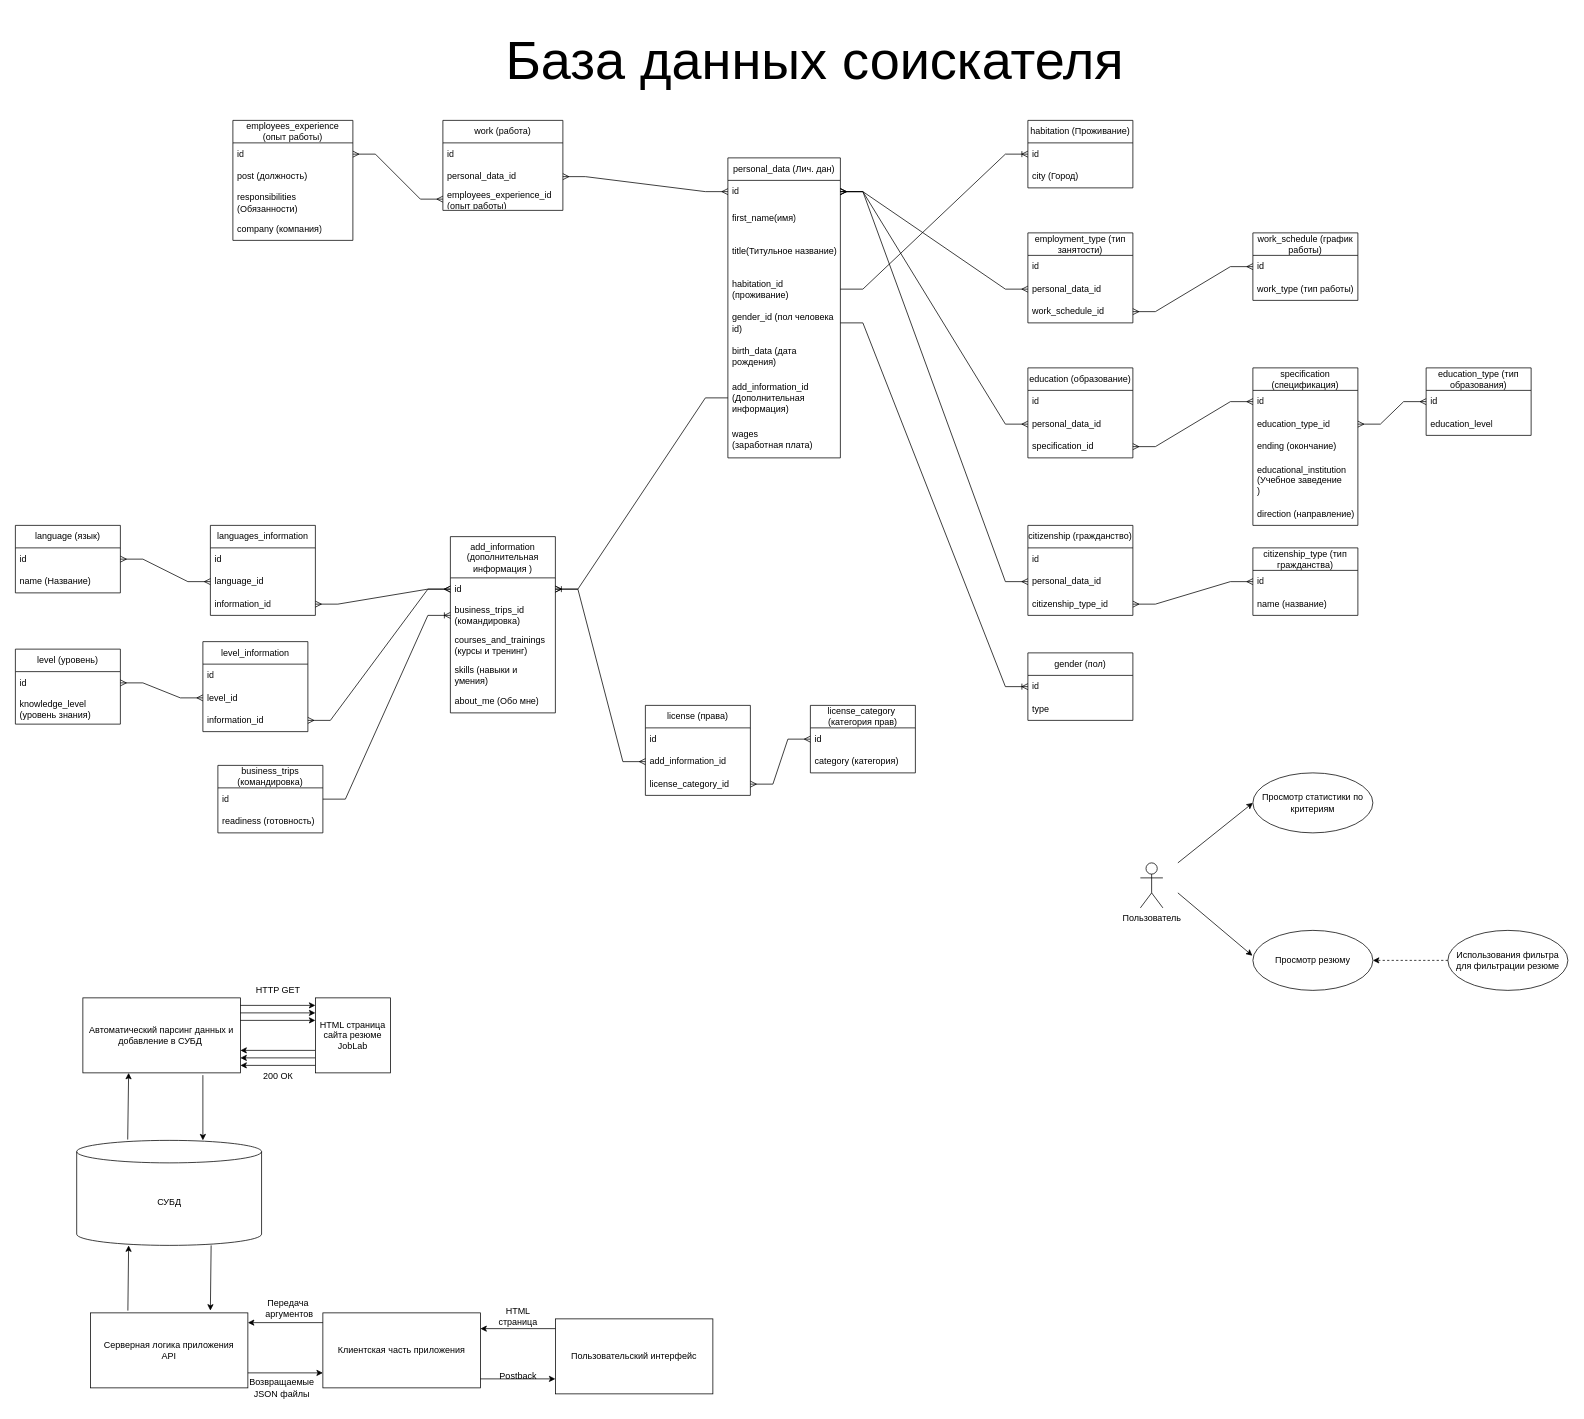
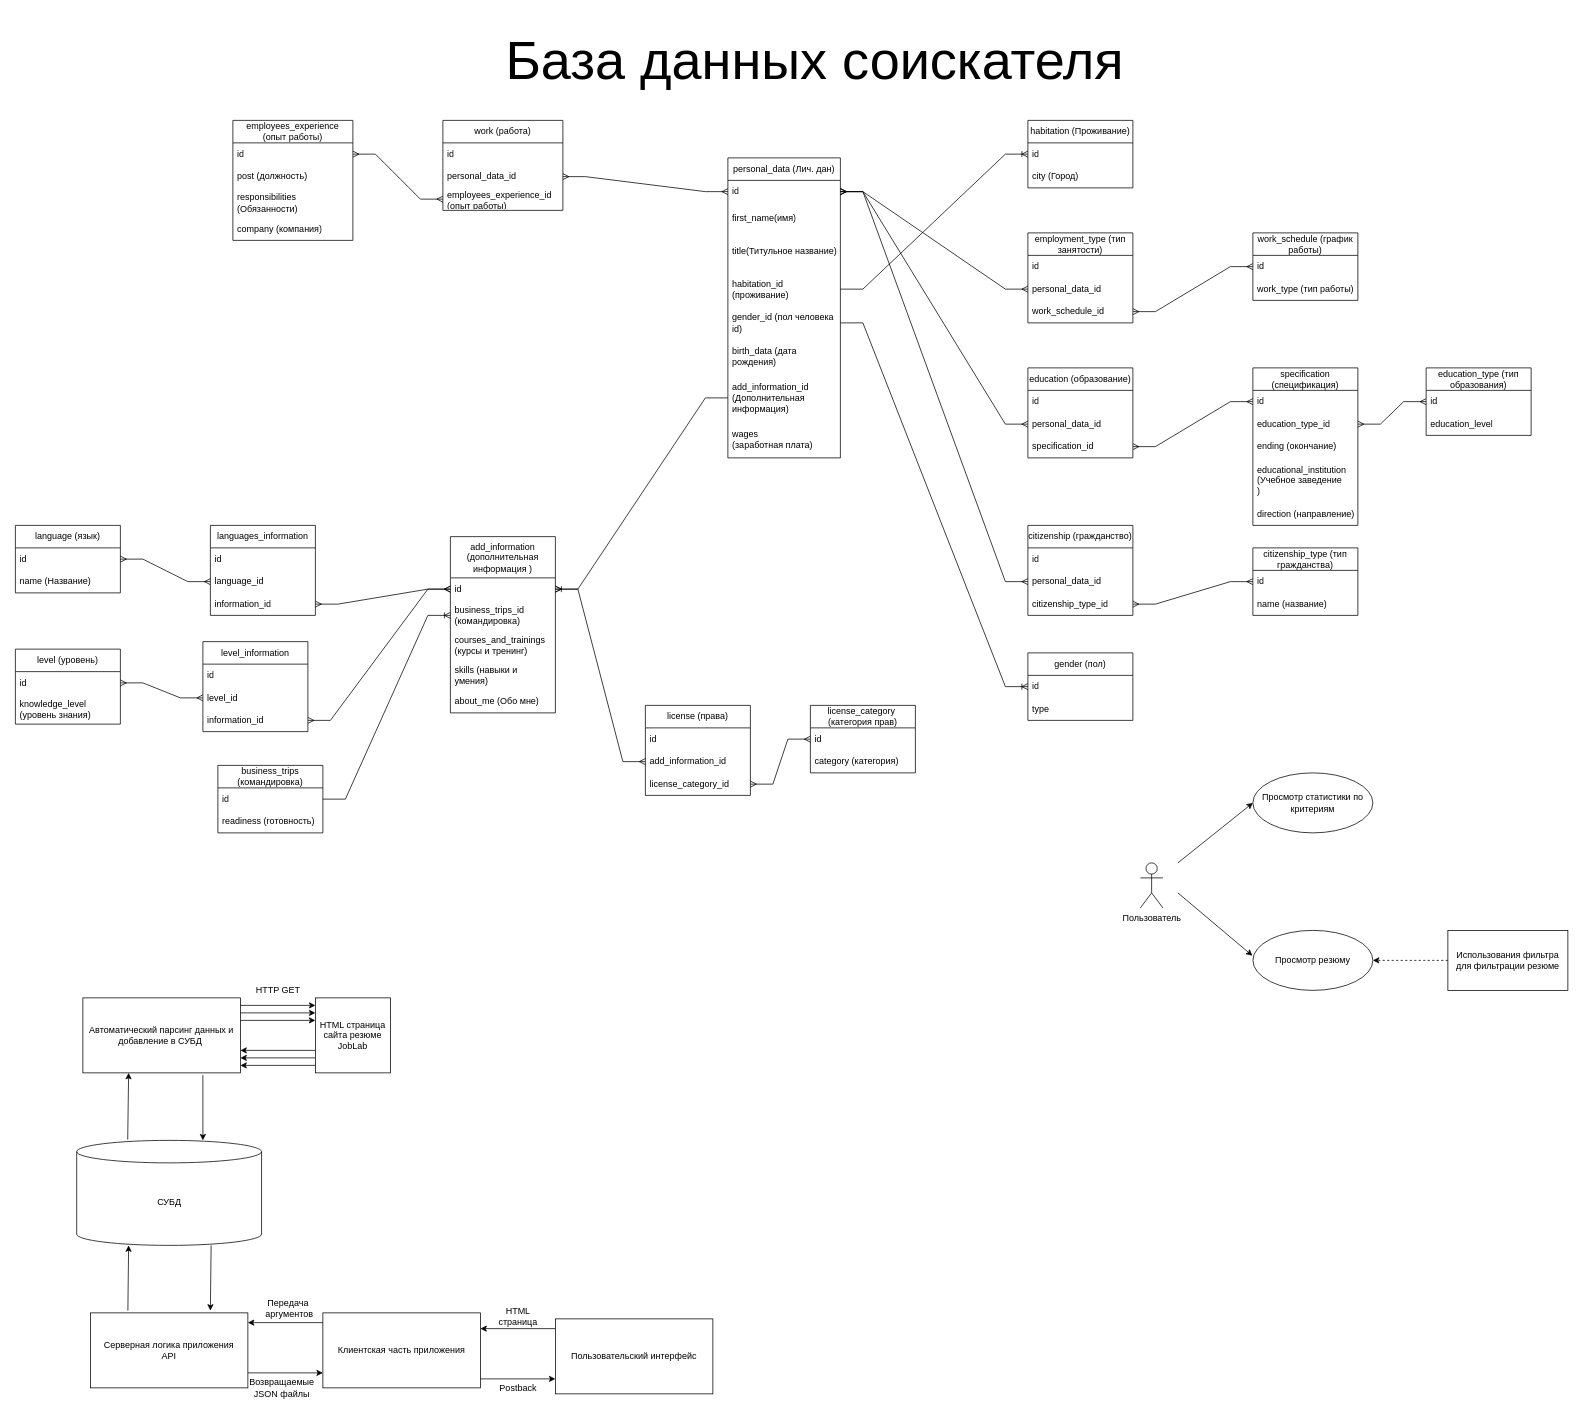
- <mxCell id="89" value="Использования фильтра для фильтрации резюме" style="ellipse;whiteSpace=wrap;html=1;" vertex="1" parent="1"><mxGeometry x="1930" y="1240" width="160" height="80" as="geometry" /></mxCell>
+ <mxCell id="89" value="Использования фильтра для фильтрации резюме" style="whiteSpace=wrap;html=1;rounded=0;" vertex="1" parent="1"><mxGeometry x="1930" y="1240" width="160" height="80" as="geometry" /></mxCell>
- <mxCell id="121" value="200 ОК" style="text;html=1;align=center;verticalAlign=middle;resizable=0;points=[];autosize=1;strokeColor=none;fillColor=none;" vertex="1" parent="1"><mxGeometry x="340" y="1420" width="60" height="30" as="geometry" /></mxCell>
- <mxCell id="135" value="Postback" style="text;html=1;align=center;verticalAlign=middle;resizable=0;points=[];autosize=1;strokeColor=none;fillColor=none;" vertex="1" parent="1"><mxGeometry x="655" y="1820" width="70" height="30" as="geometry" /></mxCell>
+ <mxCell id="135" value="Postback" style="text;html=1;align=center;verticalAlign=middle;resizable=0;points=[];autosize=1;strokeColor=none;fillColor=none;" vertex="1" parent="1"><mxGeometry x="655" y="1835" width="70" height="30" as="geometry" /></mxCell>
